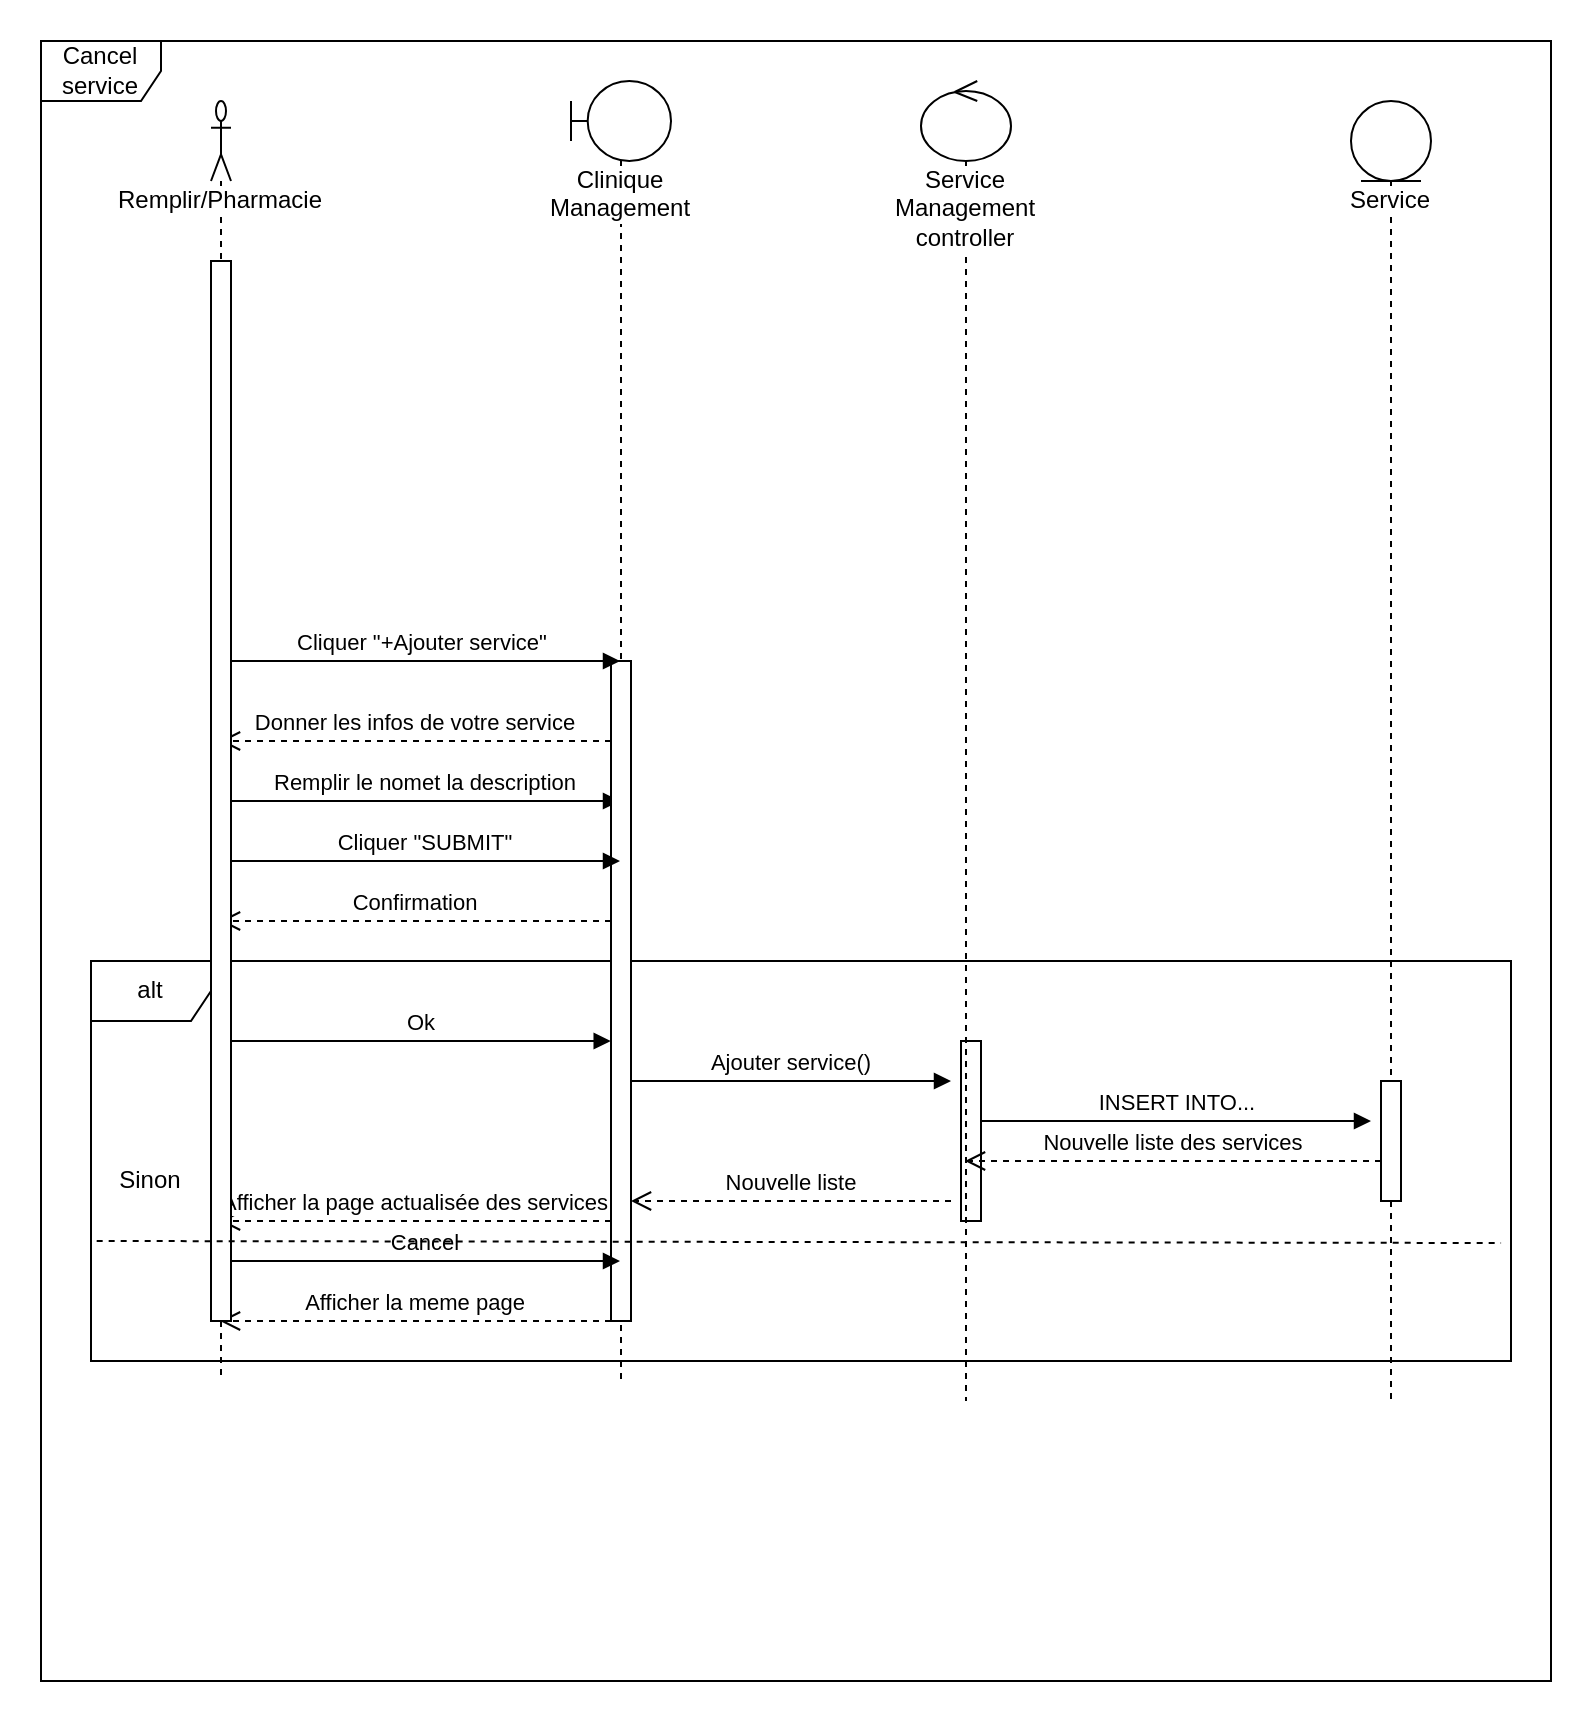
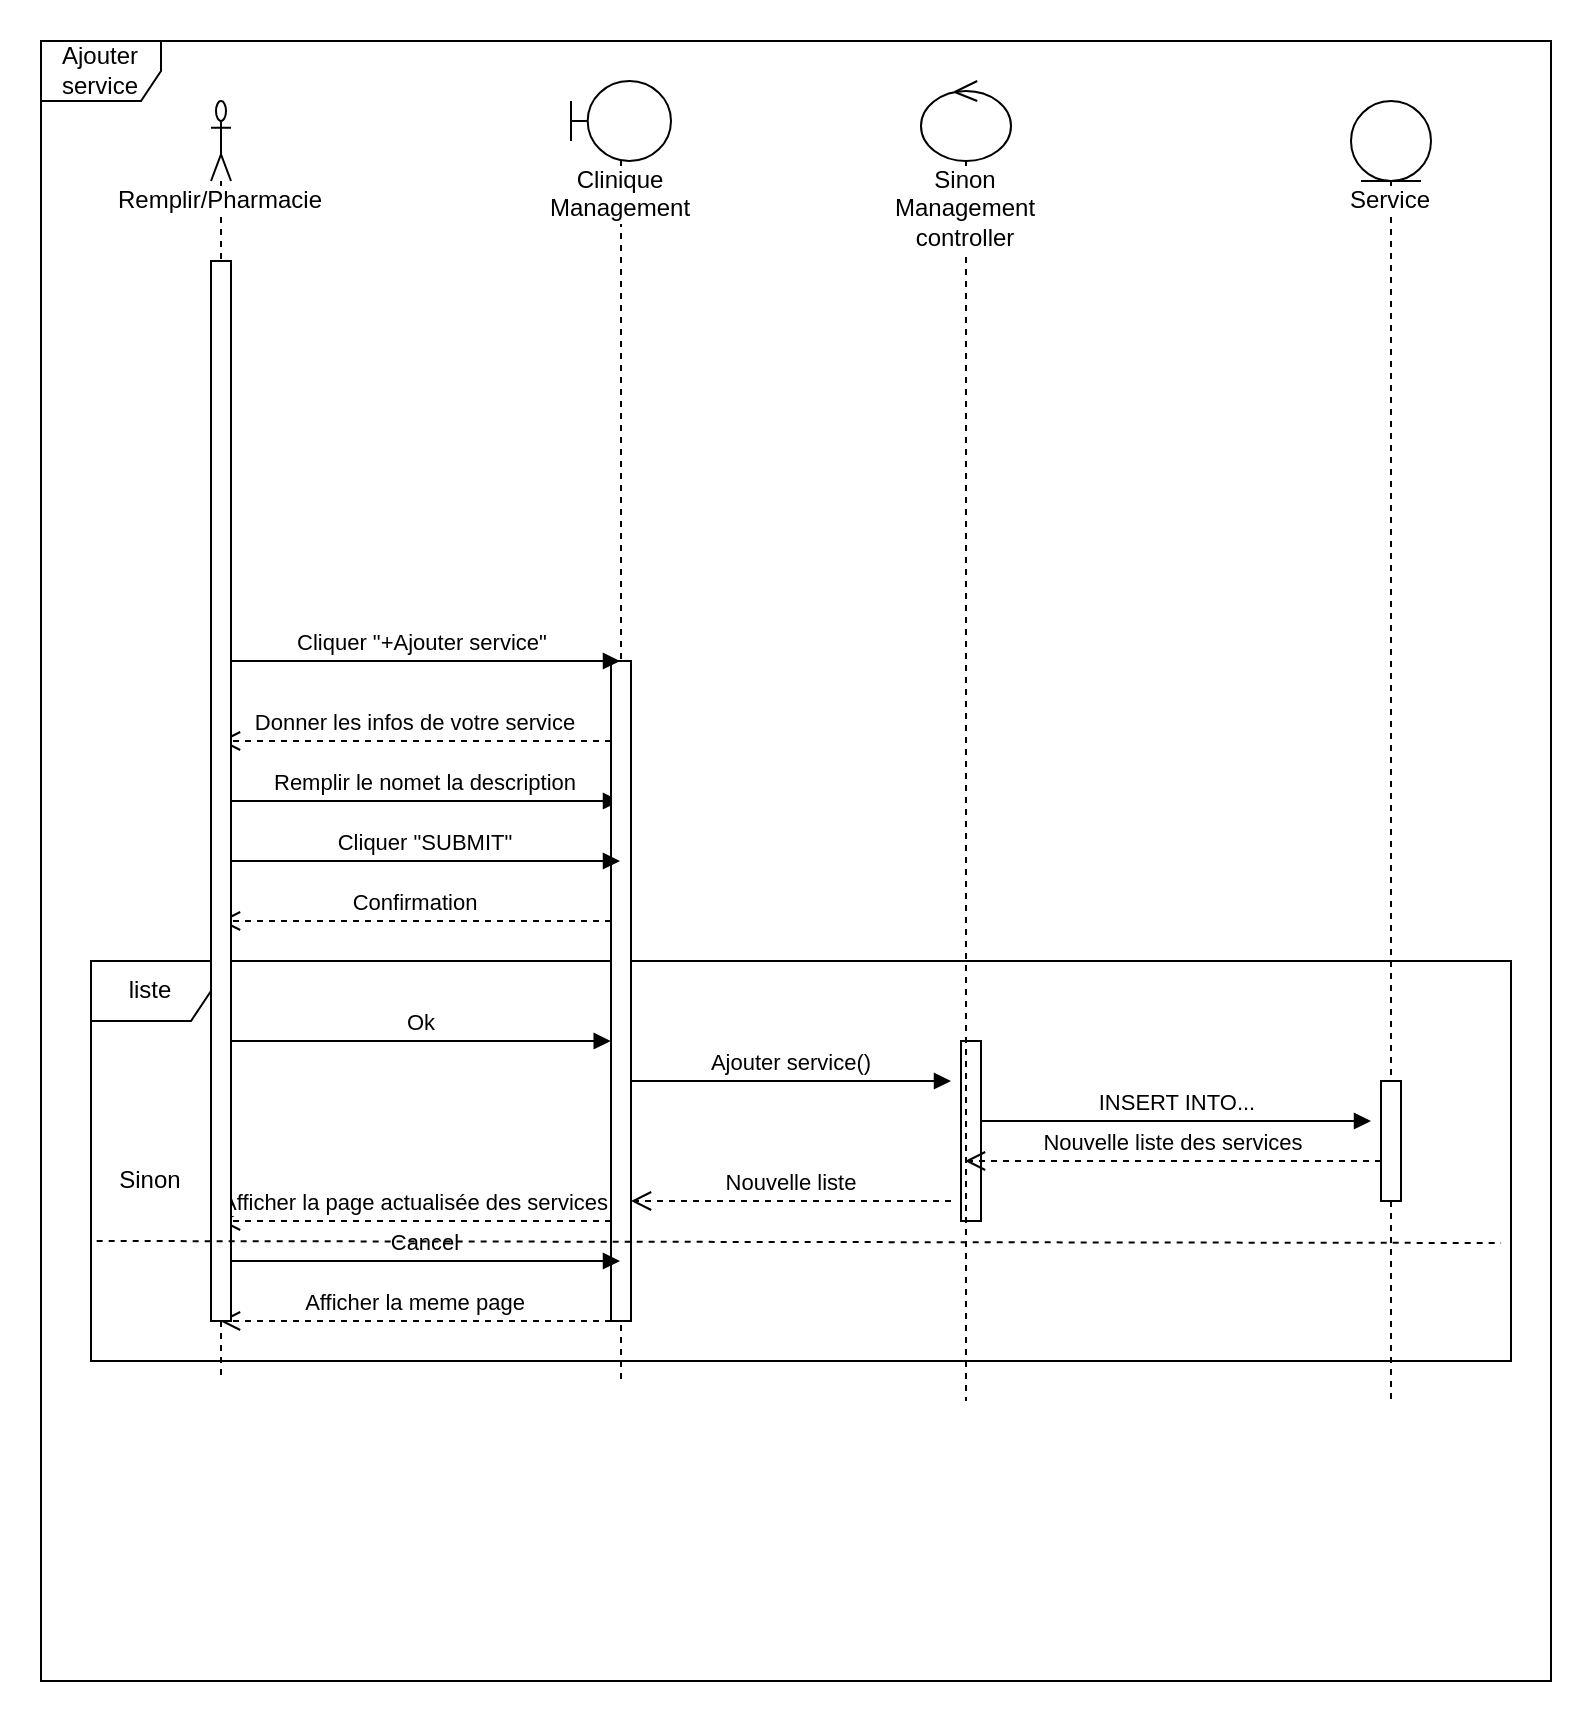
- <mxCell id="2" value="Cancel service" style="shape=umlFrame;whiteSpace=wrap;html=1;" parent="1" vertex="1"><mxGeometry x="20" y="20" width="755" height="820" as="geometry" /></mxCell>
+ <mxCell id="2" value="Ajouter service" style="shape=umlFrame;whiteSpace=wrap;html=1;" parent="1" vertex="1"><mxGeometry x="20" y="20" width="755" height="820" as="geometry" /></mxCell>
- <mxCell id="9" value="Service&lt;br&gt;Management controller" style="shape=umlLifeline;participant=umlControl;perimeter=lifelinePerimeter;whiteSpace=wrap;html=1;container=1;collapsible=0;recursiveResize=0;verticalAlign=top;spacingTop=36;labelBackgroundColor=#ffffff;outlineConnect=0;" parent="1" vertex="1"><mxGeometry x="460" y="40" width="45" height="660" as="geometry" /></mxCell>
+ <mxCell id="9" value="Sinon&lt;br&gt;Management controller" style="shape=umlLifeline;participant=umlControl;perimeter=lifelinePerimeter;whiteSpace=wrap;html=1;container=1;collapsible=0;recursiveResize=0;verticalAlign=top;spacingTop=36;labelBackgroundColor=#ffffff;outlineConnect=0;" parent="1" vertex="1"><mxGeometry x="460" y="40" width="45" height="660" as="geometry" /></mxCell>
- <mxCell id="4" value="alt" style="shape=umlFrame;whiteSpace=wrap;html=1;" parent="1" vertex="1"><mxGeometry x="45" y="480" width="710" height="200" as="geometry" /></mxCell>
+ <mxCell id="4" value="liste" style="shape=umlFrame;whiteSpace=wrap;html=1;" parent="1" vertex="1"><mxGeometry x="45" y="480" width="710" height="200" as="geometry" /></mxCell>
